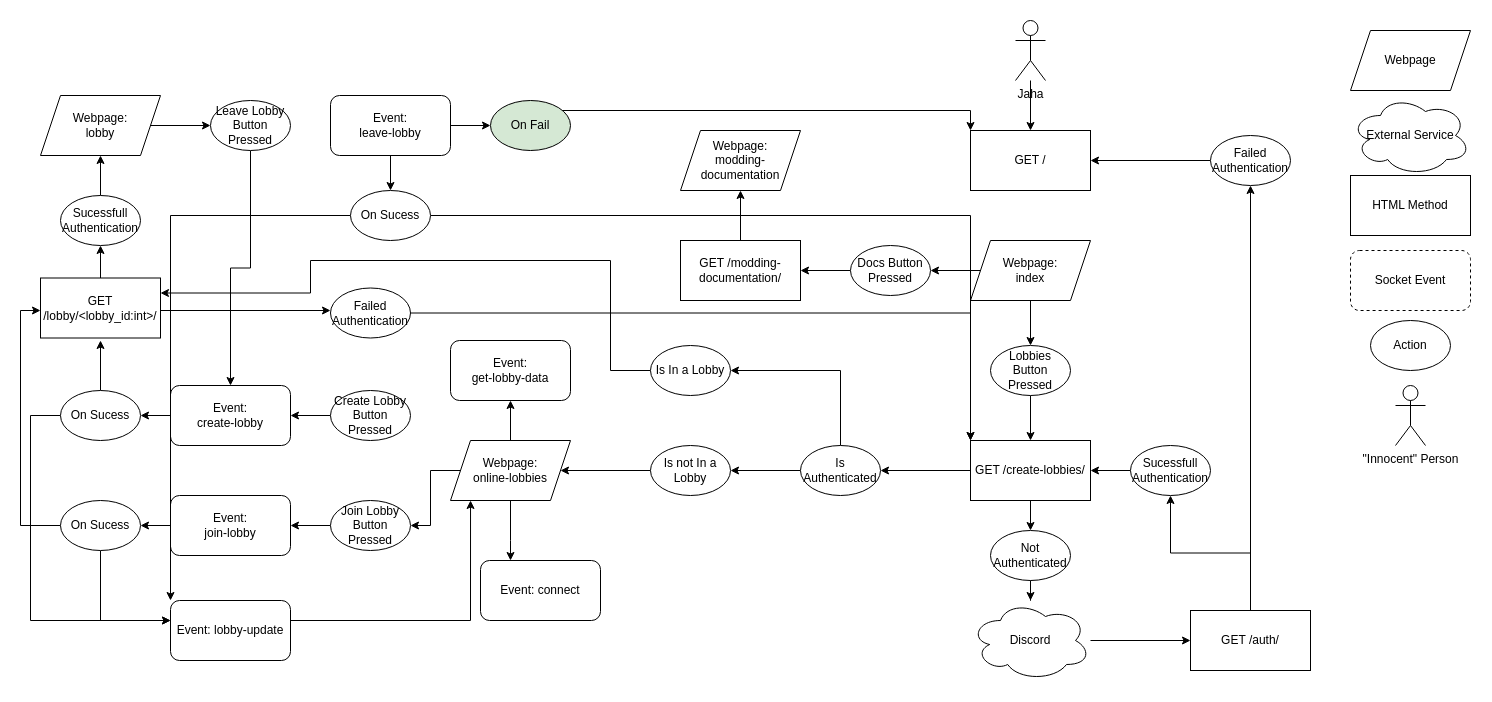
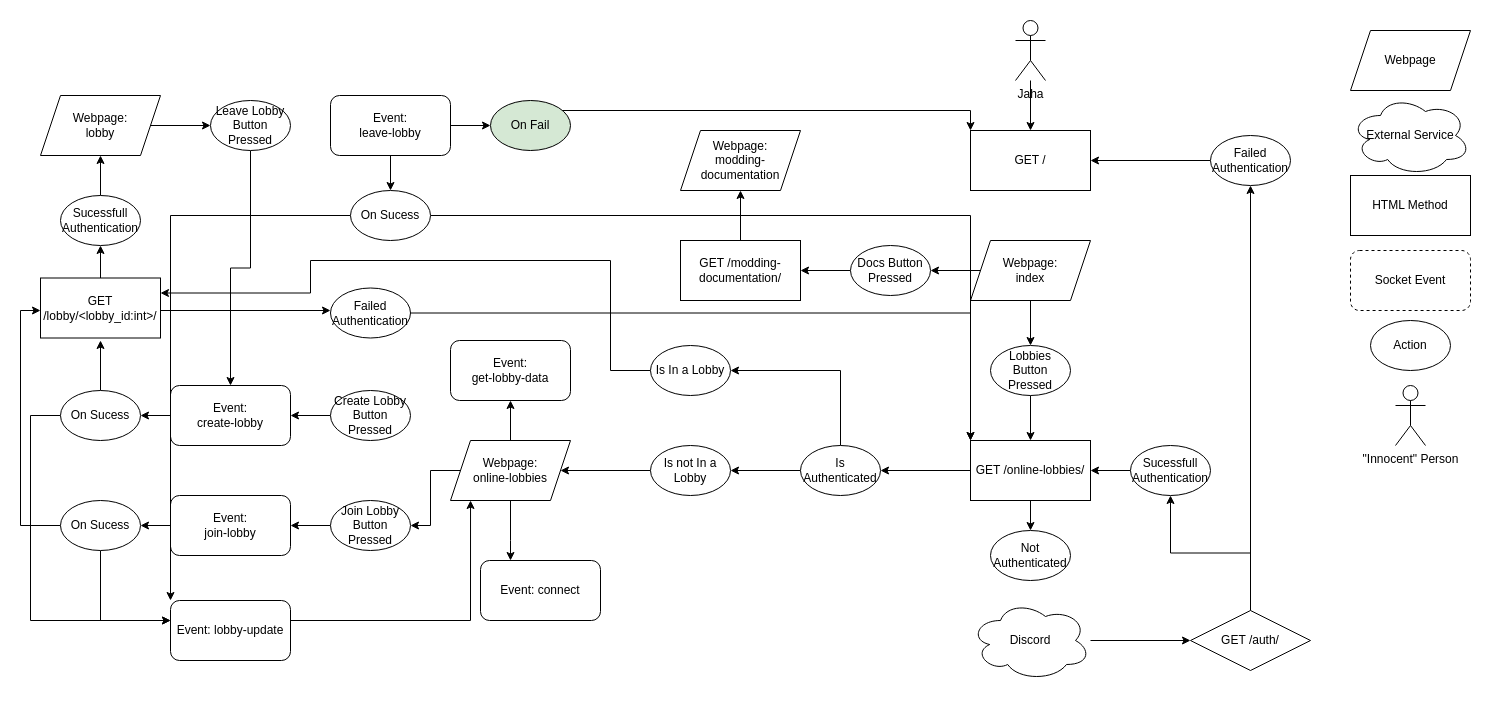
- <mxCell id="4" value="GET /create-lobbies/" style="rounded=0;whiteSpace=wrap;html=1;" parent="1" vertex="1"><mxGeometry x="970" y="440" width="120" height="60" as="geometry" /></mxCell>
+ <mxCell id="4" value="GET /online-lobbies/" style="rounded=0;whiteSpace=wrap;html=1;" parent="1" vertex="1"><mxGeometry x="970" y="440" width="120" height="60" as="geometry" /></mxCell>
- <mxCell id="15" value="" style="edgeStyle=orthogonalEdgeStyle;rounded=0;orthogonalLoop=1;jettySize=auto;html=1;" parent="1" source="16" target="6" edge="1"><mxGeometry relative="1" as="geometry" /></mxCell>
- <mxCell id="10" value="GET /auth/" style="rounded=0;whiteSpace=wrap;html=1;" parent="1" vertex="1"><mxGeometry x="1190" y="610" width="120" height="60" as="geometry" /></mxCell>
+ <mxCell id="10" value="GET /auth/" style="rhombus;whiteSpace=wrap;html=1;" parent="1" vertex="1"><mxGeometry x="1190" y="610" width="120" height="60" as="geometry" /></mxCell>
